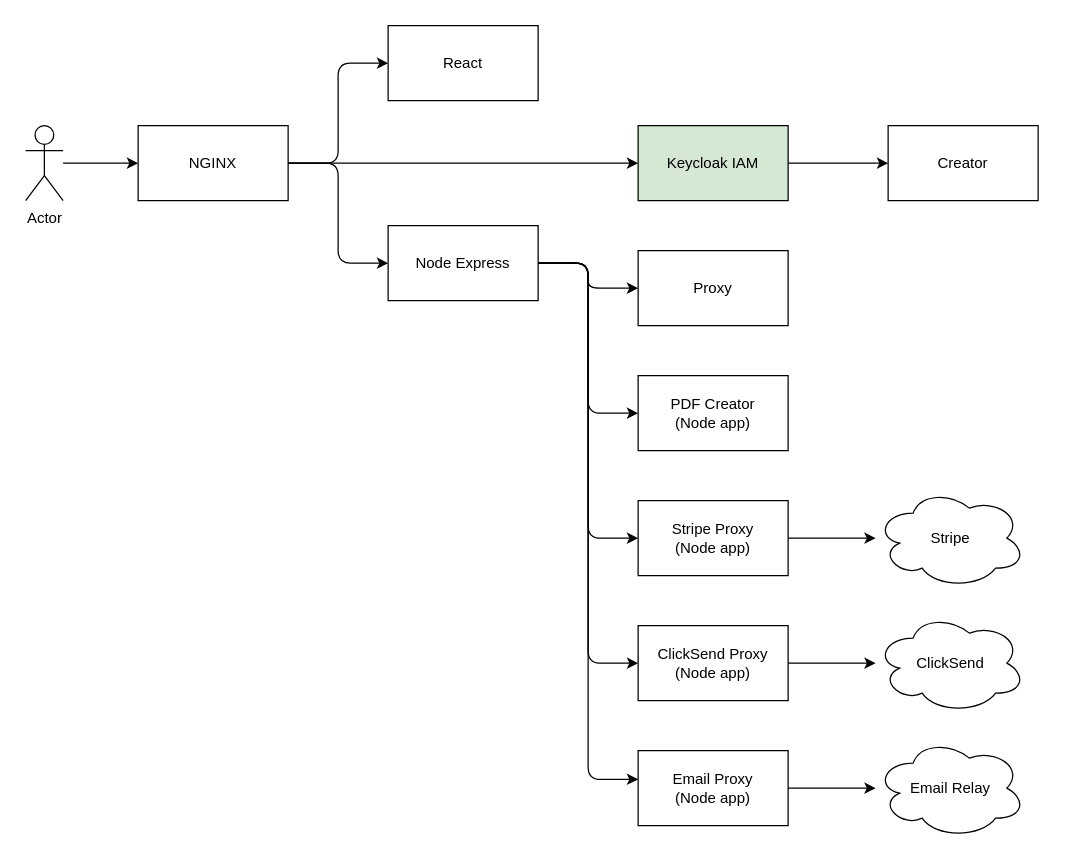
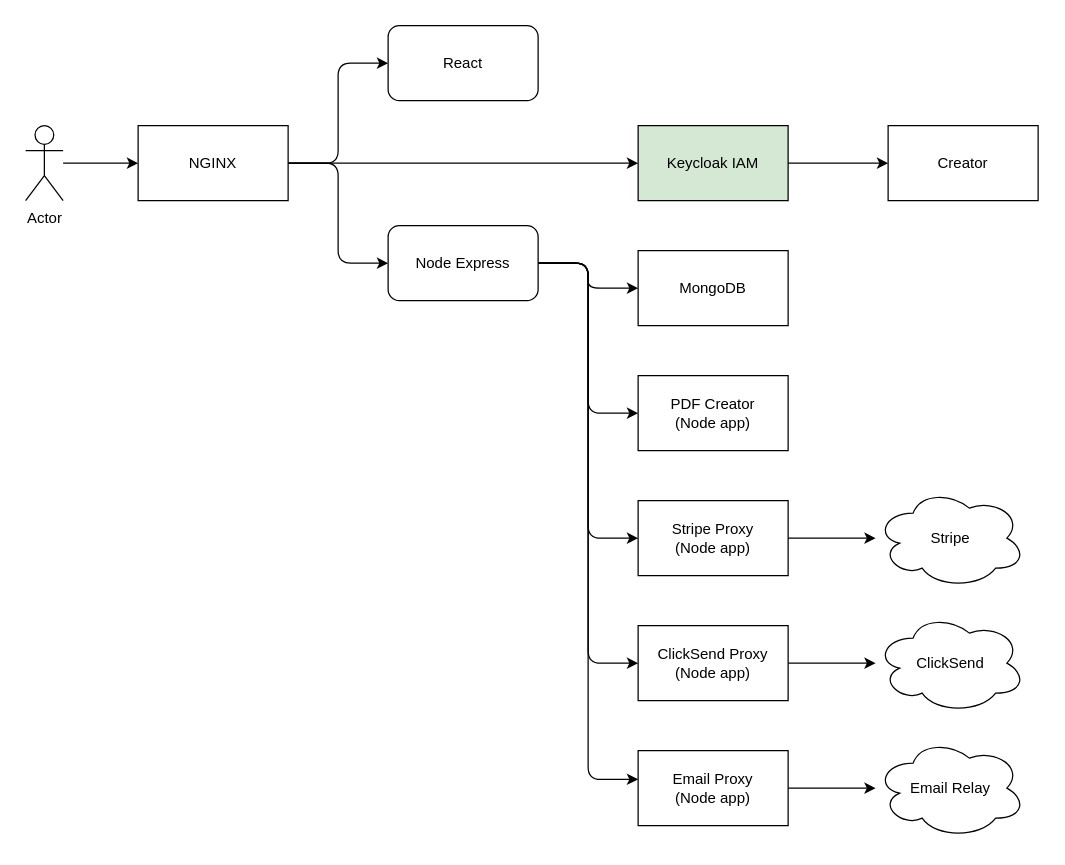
- <mxCell id="6" value="React" style="rounded=0;whiteSpace=wrap;html=1;" parent="1" vertex="1"><mxGeometry x="310" y="20" width="120" height="60" as="geometry" /></mxCell>
+ <mxCell id="6" value="React" style="whiteSpace=wrap;html=1;rounded=1;" parent="1" vertex="1"><mxGeometry x="310" y="20" width="120" height="60" as="geometry" /></mxCell>
- <mxCell id="11" value="Node Express" style="rounded=0;whiteSpace=wrap;html=1;" parent="1" vertex="1"><mxGeometry x="310" y="180" width="120" height="60" as="geometry" /></mxCell>
+ <mxCell id="11" value="Node Express" style="whiteSpace=wrap;html=1;rounded=1;" parent="1" vertex="1"><mxGeometry x="310" y="180" width="120" height="60" as="geometry" /></mxCell>
- <mxCell id="22" value="Proxy" style="rounded=0;whiteSpace=wrap;html=1;" parent="1" vertex="1"><mxGeometry x="510" y="200" width="120" height="60" as="geometry" /></mxCell>
+ <mxCell id="22" value="MongoDB" style="rounded=0;whiteSpace=wrap;html=1;" parent="1" vertex="1"><mxGeometry x="510" y="200" width="120" height="60" as="geometry" /></mxCell>
